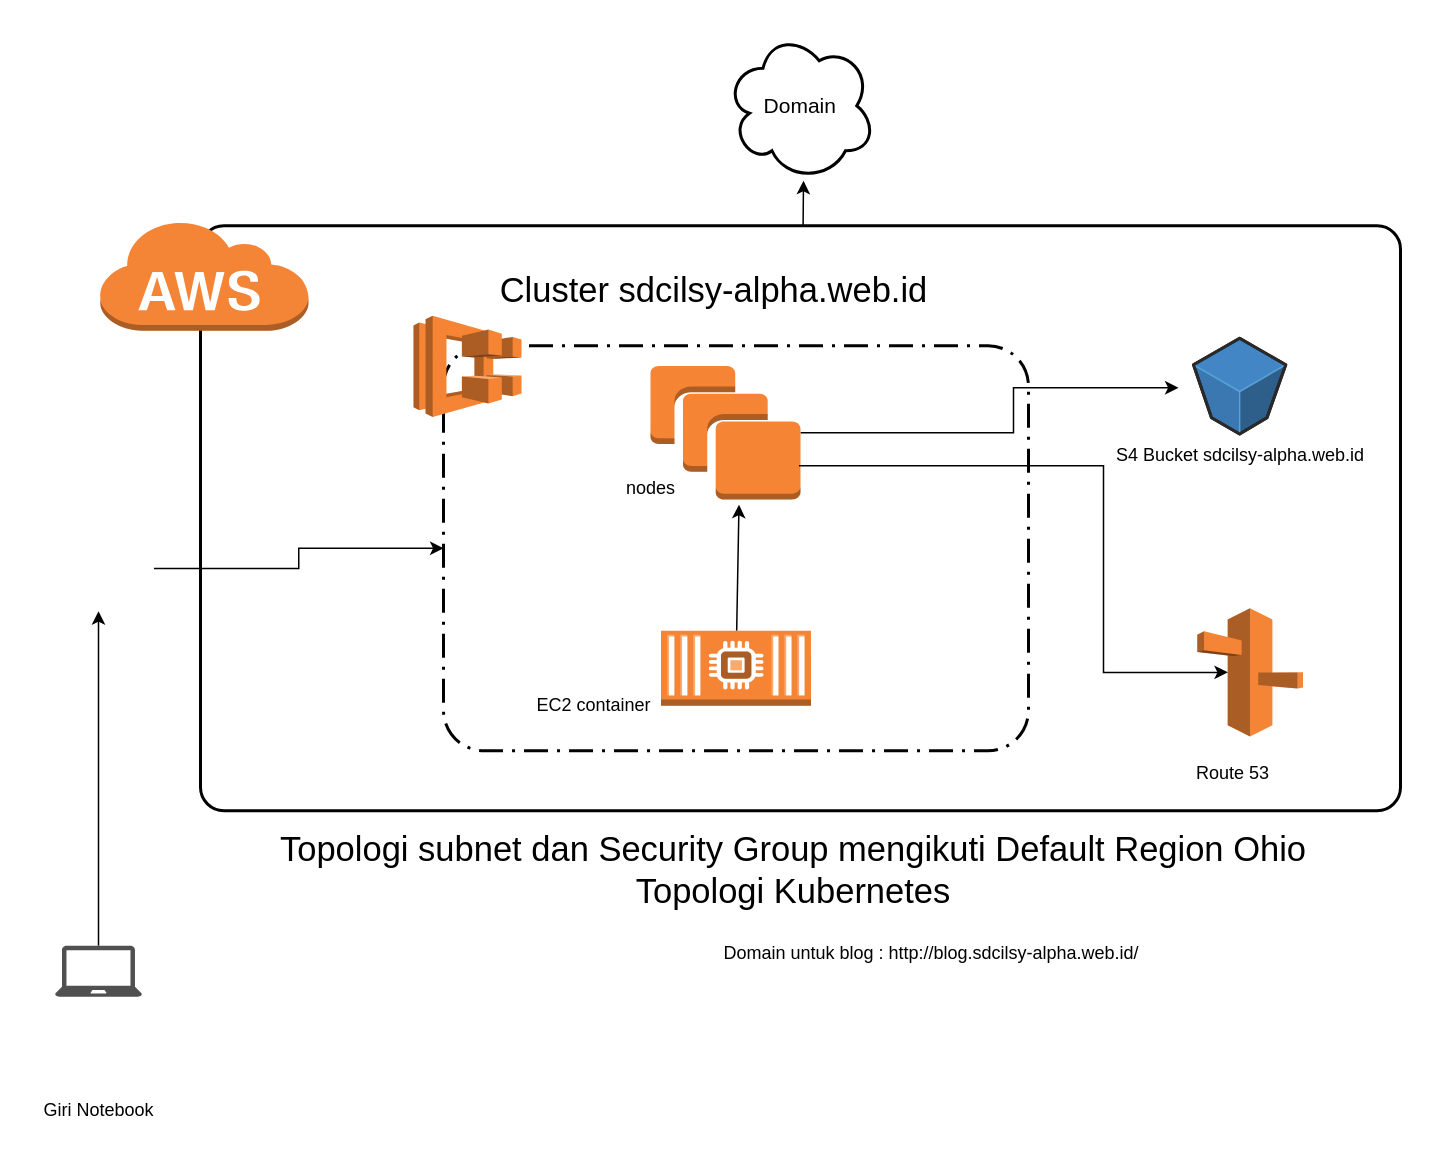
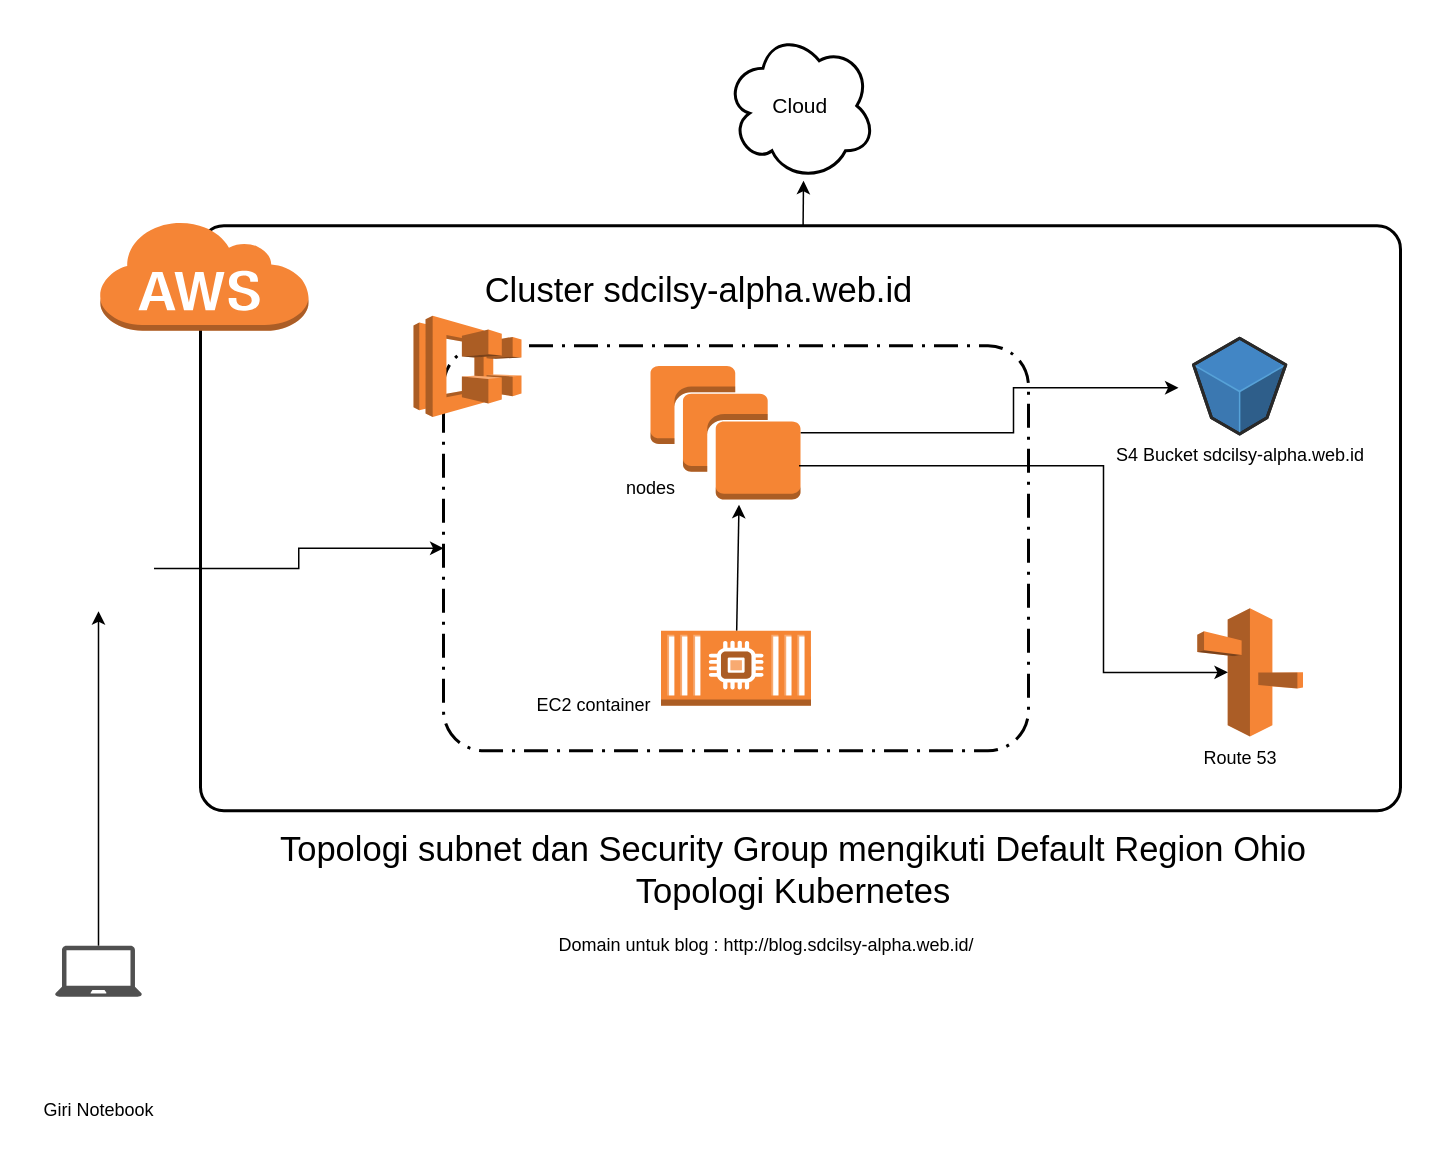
- <mxCell id="16" value="Domain" style="ellipse;shape=cloud;strokeWidth=2;fontSize=14;whiteSpace=wrap;html=1;align=center;" parent="1" vertex="1"><mxGeometry x="483" y="20" width="100" height="100" as="geometry" /></mxCell>
+ <mxCell id="16" value="Cloud" style="ellipse;shape=cloud;strokeWidth=2;fontSize=14;whiteSpace=wrap;html=1;align=center;" parent="1" vertex="1"><mxGeometry x="483" y="20" width="100" height="100" as="geometry" /></mxCell>
- <mxCell id="11" value="&lt;font style=&quot;font-size: 23px&quot;&gt;Cluster&amp;nbsp;sdcilsy-alpha.web.id&lt;/font&gt;" style="text;html=1;resizable=0;autosize=1;align=center;verticalAlign=middle;points=[];fillColor=none;strokeColor=none;rounded=0;" parent="1" vertex="1"><mxGeometry x="325" y="183" width="300" height="20" as="geometry" /></mxCell>
+ <mxCell id="11" value="&lt;font style=&quot;font-size: 23px&quot;&gt;Cluster&amp;nbsp;sdcilsy-alpha.web.id&lt;/font&gt;" style="text;html=1;resizable=0;autosize=1;align=center;verticalAlign=middle;points=[];fillColor=none;strokeColor=none;rounded=0;" parent="1" vertex="1"><mxGeometry x="315" y="183" width="300" height="20" as="geometry" /></mxCell>
- <mxCell id="17" value="Route 53" style="text;html=1;resizable=0;autosize=1;align=center;verticalAlign=middle;points=[];fillColor=none;strokeColor=none;rounded=0;" parent="1" vertex="1"><mxGeometry x="791" y="505" width="60" height="20" as="geometry" /></mxCell>
+ <mxCell id="17" value="Route 53" style="text;html=1;resizable=0;autosize=1;align=center;verticalAlign=middle;points=[];fillColor=none;strokeColor=none;rounded=0;" parent="1" vertex="1"><mxGeometry x="796" y="495" width="60" height="20" as="geometry" /></mxCell>
- <mxCell id="26" value="Domain untuk blog :&amp;nbsp;http://blog.sdcilsy-alpha.web.id/" style="text;html=1;resizable=0;autosize=1;align=center;verticalAlign=middle;points=[];fillColor=none;strokeColor=none;rounded=0;" parent="1" vertex="1"><mxGeometry x="475" y="625" width="290" height="20" as="geometry" /></mxCell>
+ <mxCell id="26" value="Domain untuk blog :&amp;nbsp;http://blog.sdcilsy-alpha.web.id/" style="text;html=1;resizable=0;autosize=1;align=center;verticalAlign=middle;points=[];fillColor=none;strokeColor=none;rounded=0;" parent="1" vertex="1"><mxGeometry x="365" y="620" width="290" height="20" as="geometry" /></mxCell>
